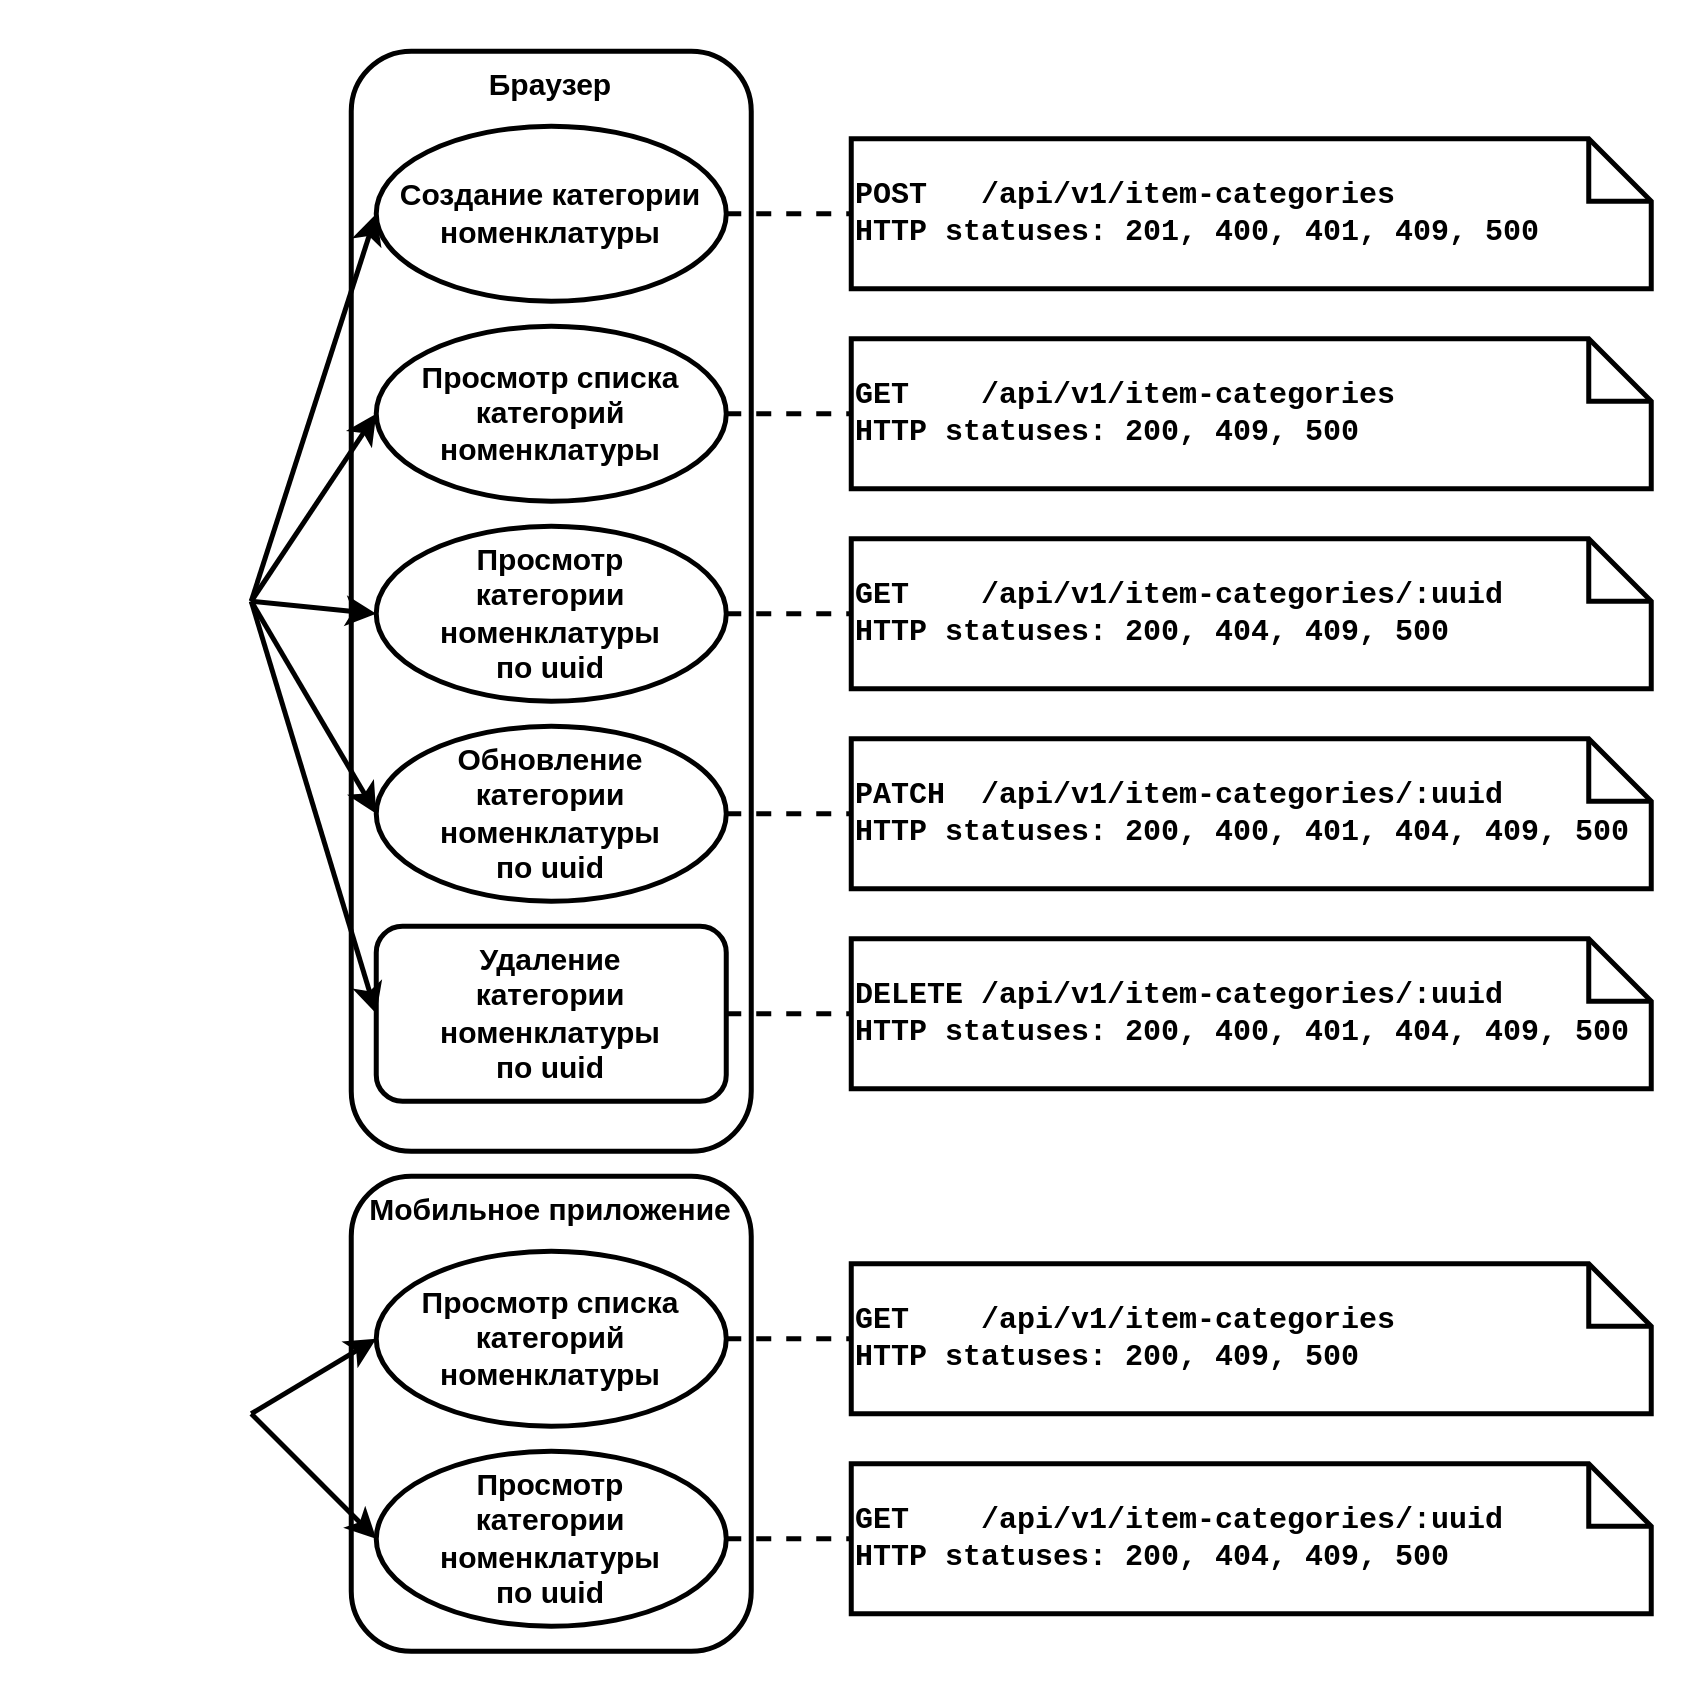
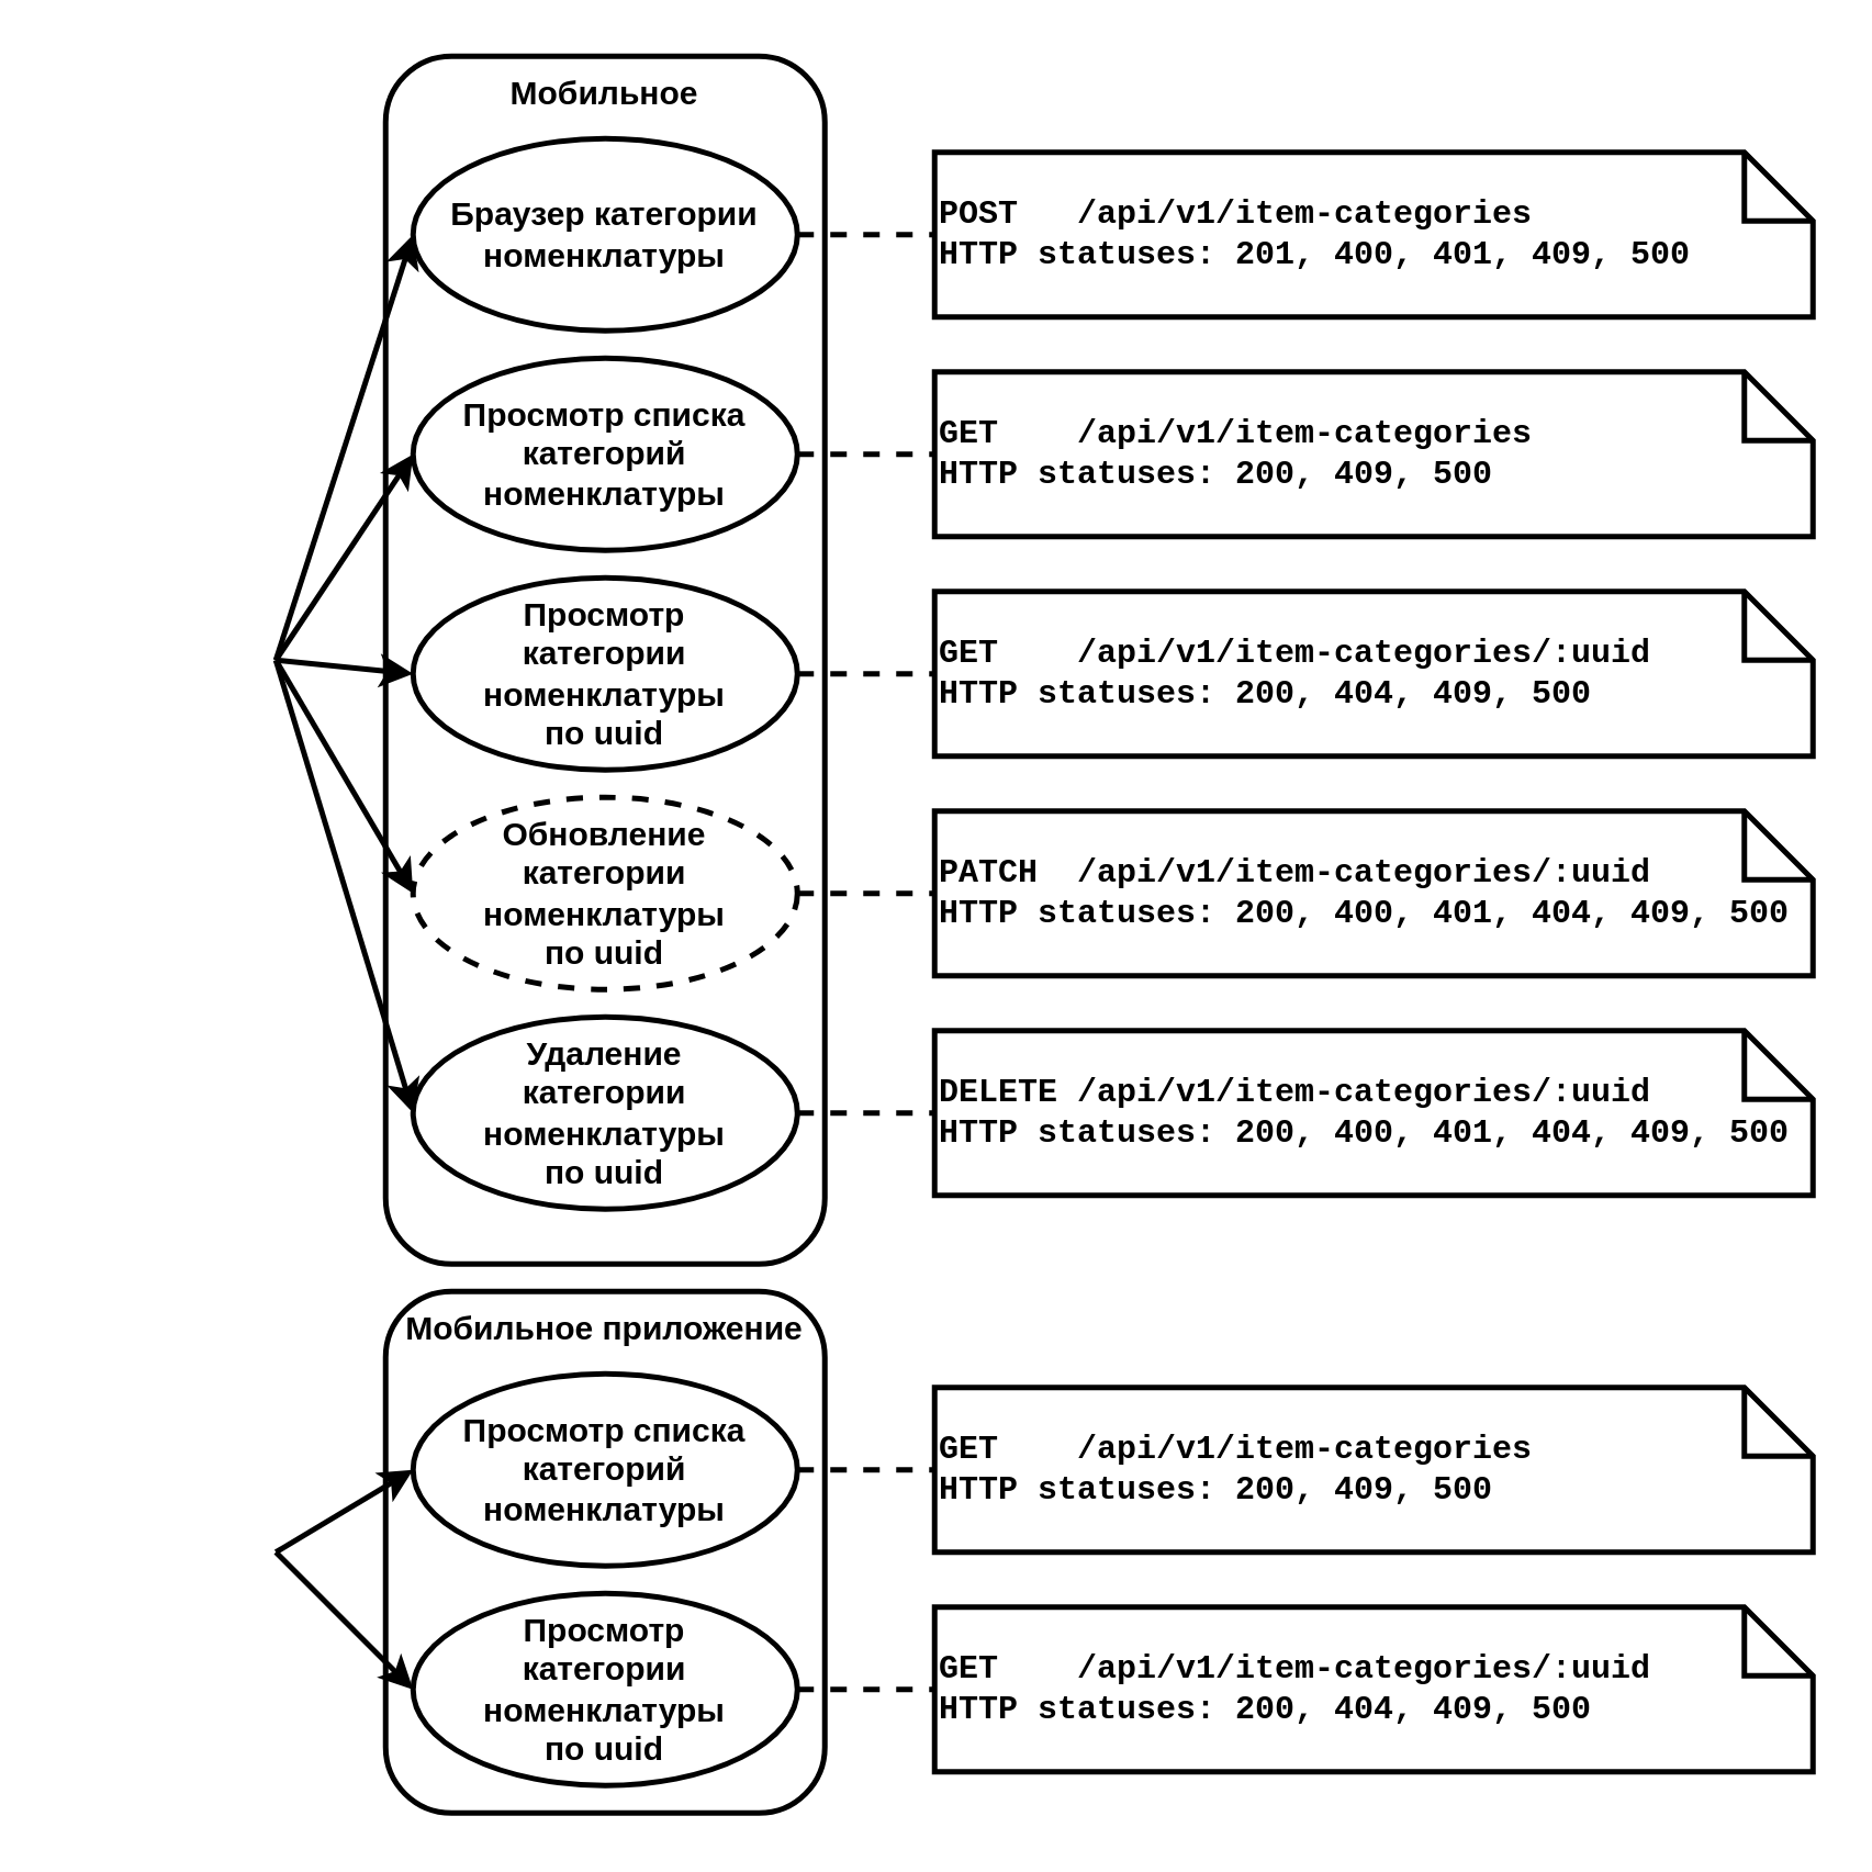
- <mxCell id="3" value="Браузер" style="html=1;whiteSpace=wrap;rounded=1;strokeWidth=2;fontStyle=1;verticalAlign=top;" parent="1" vertex="1"><mxGeometry x="140" y="20" width="160" height="440" as="geometry" /></mxCell>
+ <mxCell id="3" value="Мобильное" style="html=1;whiteSpace=wrap;rounded=1;strokeWidth=2;fontStyle=1;verticalAlign=top;" parent="1" vertex="1"><mxGeometry x="140" y="20" width="160" height="440" as="geometry" /></mxCell>
- <mxCell id="6" value="Создание категории&lt;br&gt;номенклатуры" style="ellipse;whiteSpace=wrap;html=1;strokeWidth=2;fontStyle=1" parent="1" vertex="1"><mxGeometry x="150" y="50" width="140" height="70" as="geometry" /></mxCell>
+ <mxCell id="6" value="Браузер категории&lt;br&gt;номенклатуры" style="ellipse;whiteSpace=wrap;html=1;strokeWidth=2;fontStyle=1" parent="1" vertex="1"><mxGeometry x="150" y="50" width="140" height="70" as="geometry" /></mxCell>
- <mxCell id="16" value="Обновление&lt;br&gt;категории&lt;br&gt;номенклатуры&lt;br&gt;по uuid" style="ellipse;whiteSpace=wrap;html=1;strokeWidth=2;fontStyle=1" parent="1" vertex="1"><mxGeometry x="150" y="290" width="140" height="70" as="geometry" /></mxCell>
+ <mxCell id="16" value="Обновление&lt;br&gt;категории&lt;br&gt;номенклатуры&lt;br&gt;по uuid" style="ellipse;whiteSpace=wrap;html=1;strokeWidth=2;fontStyle=1;dashed=1;" parent="1" vertex="1"><mxGeometry x="150" y="290" width="140" height="70" as="geometry" /></mxCell>
- <mxCell id="18" value="Удаление&lt;br&gt;категории&lt;br&gt;номенклатуры&lt;br&gt;по uuid" style="whiteSpace=wrap;html=1;strokeWidth=2;fontStyle=1;rounded=1;" parent="1" vertex="1"><mxGeometry x="150" y="370" width="140" height="70" as="geometry" /></mxCell>
+ <mxCell id="18" value="Удаление&lt;br&gt;категории&lt;br&gt;номенклатуры&lt;br&gt;по uuid" style="ellipse;whiteSpace=wrap;html=1;strokeWidth=2;fontStyle=1" parent="1" vertex="1"><mxGeometry x="150" y="370" width="140" height="70" as="geometry" /></mxCell>
